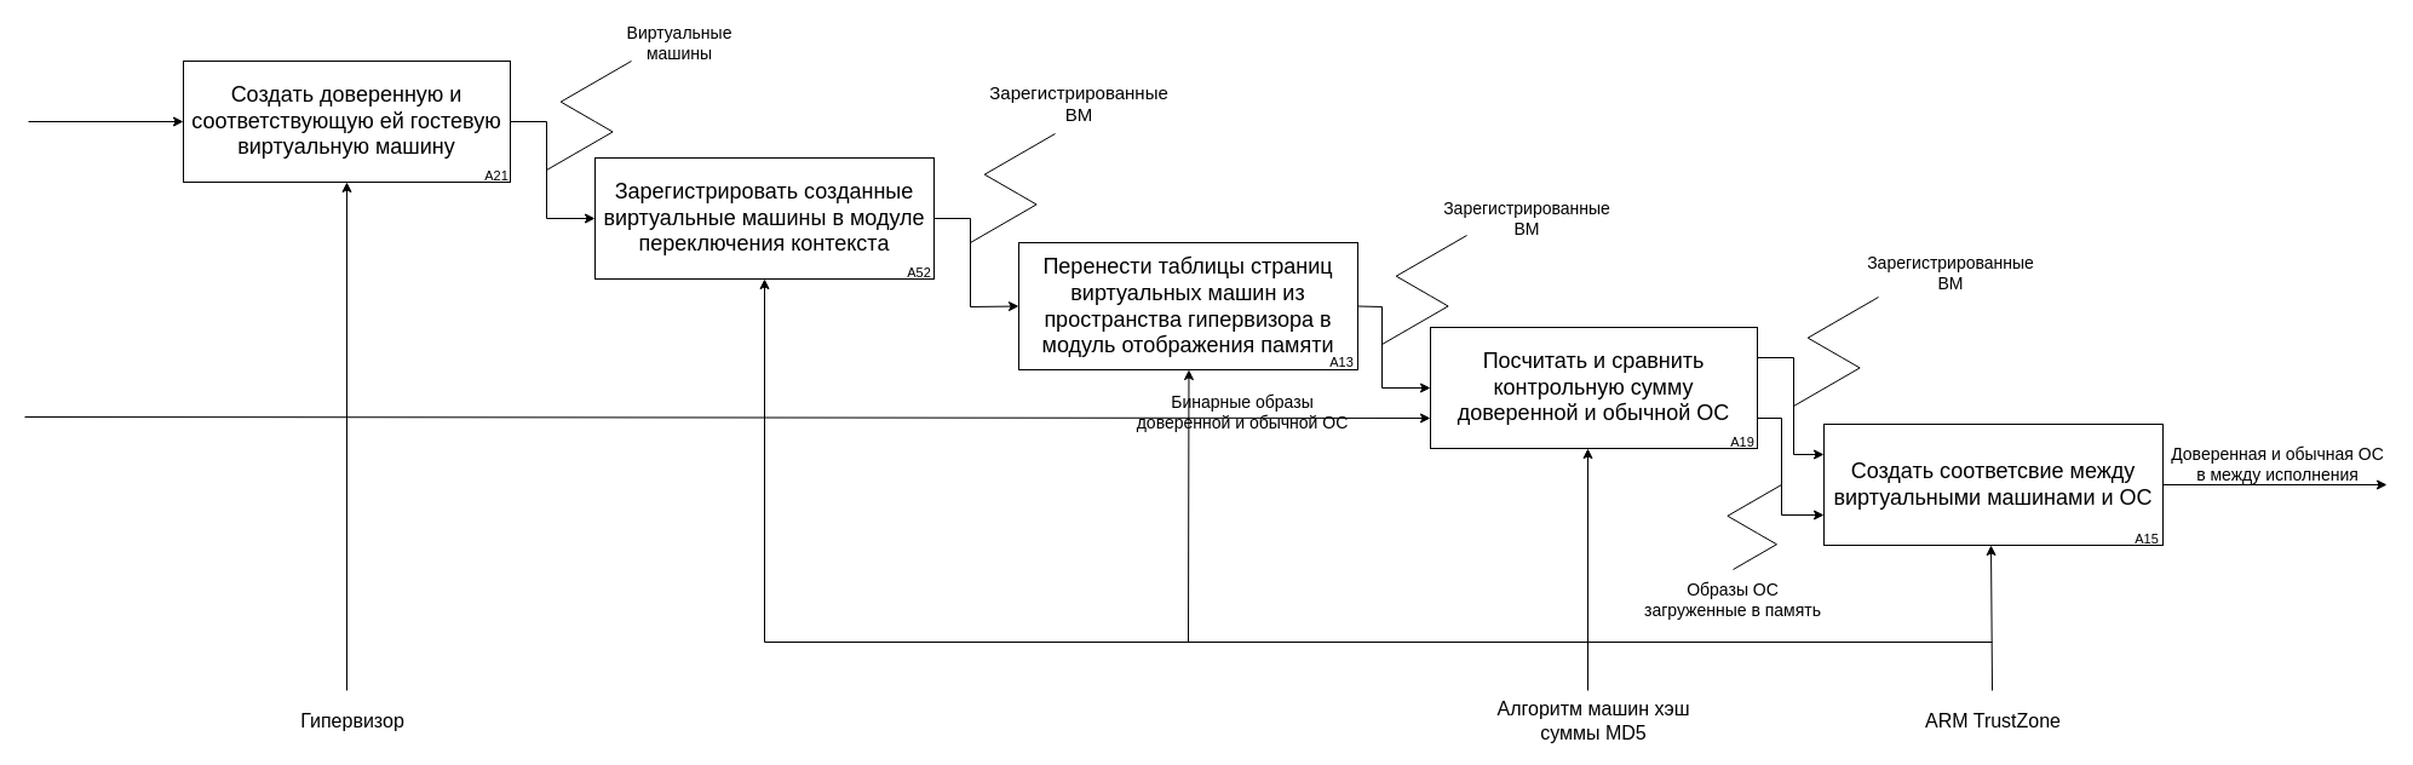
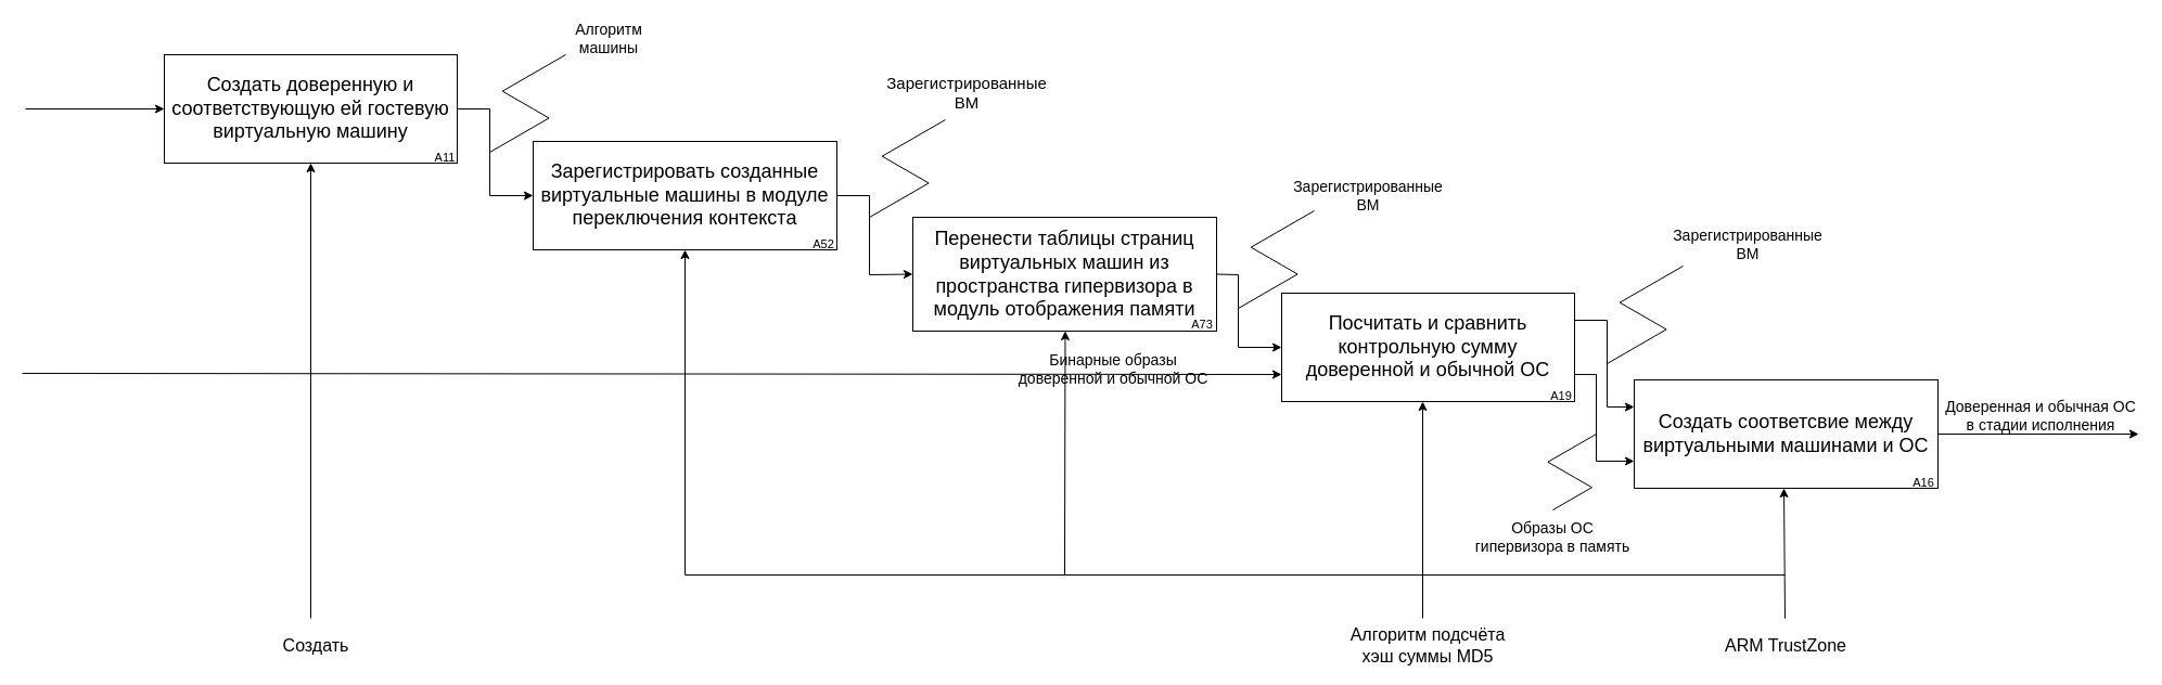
- <mxCell id="9" value="&lt;font style=&quot;font-size: 14px;&quot;&gt;Виртуальные машины&lt;/font&gt;" style="text;html=1;align=center;verticalAlign=middle;whiteSpace=wrap;rounded=0;" parent="1" vertex="1"><mxGeometry x="531" y="20" width="60" height="30" as="geometry" /></mxCell>
+ <mxCell id="9" value="&lt;font style=&quot;font-size: 14px;&quot;&gt;Алгоритм машины&lt;/font&gt;" style="text;html=1;align=center;verticalAlign=middle;whiteSpace=wrap;rounded=0;" parent="1" vertex="1"><mxGeometry x="531" y="20" width="60" height="30" as="geometry" /></mxCell>
- <mxCell id="16" value="&lt;font style=&quot;font-size: 11px;&quot;&gt;A21&lt;/font&gt;" style="text;html=1;align=center;verticalAlign=middle;whiteSpace=wrap;rounded=0;" parent="1" vertex="1"><mxGeometry x="380" y="130" width="60" height="30" as="geometry" /></mxCell>
+ <mxCell id="16" value="&lt;font style=&quot;font-size: 11px;&quot;&gt;A11&lt;/font&gt;" style="text;html=1;align=center;verticalAlign=middle;whiteSpace=wrap;rounded=0;" parent="1" vertex="1"><mxGeometry x="380" y="130" width="60" height="30" as="geometry" /></mxCell>
- <mxCell id="18" value="&lt;font style=&quot;font-size: 11px;&quot;&gt;A13&lt;/font&gt;" style="text;html=1;align=center;verticalAlign=middle;whiteSpace=wrap;rounded=0;" parent="1" vertex="1"><mxGeometry x="1078" y="284" width="60" height="30" as="geometry" /></mxCell>
+ <mxCell id="18" value="&lt;font style=&quot;font-size: 11px;&quot;&gt;A73&lt;/font&gt;" style="text;html=1;align=center;verticalAlign=middle;whiteSpace=wrap;rounded=0;" parent="1" vertex="1"><mxGeometry x="1078" y="284" width="60" height="30" as="geometry" /></mxCell>
- <mxCell id="12" value="&lt;font style=&quot;font-size: 14px;&quot;&gt;Доверенная и обычная ОС в между исполнения&lt;/font&gt;" style="text;html=1;align=center;verticalAlign=middle;whiteSpace=wrap;rounded=0;" parent="1" vertex="1"><mxGeometry x="1791" y="368" width="180" height="30" as="geometry" /></mxCell>
+ <mxCell id="12" value="&lt;font style=&quot;font-size: 14px;&quot;&gt;Доверенная и обычная ОС в стадии исполнения&lt;/font&gt;" style="text;html=1;align=center;verticalAlign=middle;whiteSpace=wrap;rounded=0;" parent="1" vertex="1"><mxGeometry x="1791" y="368" width="180" height="30" as="geometry" /></mxCell>
- <mxCell id="20" value="&lt;font style=&quot;font-size: 11px;&quot;&gt;A15&lt;/font&gt;" style="text;html=1;align=center;verticalAlign=middle;whiteSpace=wrap;rounded=0;" parent="1" vertex="1"><mxGeometry x="1743" y="430" width="60" height="30" as="geometry" /></mxCell>
+ <mxCell id="20" value="&lt;font style=&quot;font-size: 11px;&quot;&gt;A16&lt;/font&gt;" style="text;html=1;align=center;verticalAlign=middle;whiteSpace=wrap;rounded=0;" parent="1" vertex="1"><mxGeometry x="1743" y="430" width="60" height="30" as="geometry" /></mxCell>
- <mxCell id="15" value="&lt;font style=&quot;font-size: 14px;&quot;&gt;Образы ОС загруженные в память&lt;/font&gt;" style="text;html=1;align=center;verticalAlign=middle;whiteSpace=wrap;rounded=0;" parent="1" vertex="1"><mxGeometry x="1356" y="480" width="150" height="30" as="geometry" /></mxCell>
+ <mxCell id="15" value="&lt;font style=&quot;font-size: 14px;&quot;&gt;Образы ОС гипервизора в память&lt;/font&gt;" style="text;html=1;align=center;verticalAlign=middle;whiteSpace=wrap;rounded=0;" parent="1" vertex="1"><mxGeometry x="1356" y="480" width="150" height="30" as="geometry" /></mxCell>
- <mxCell id="22" value="&lt;font style=&quot;font-size: 16px;&quot;&gt;Гипервизор&lt;/font&gt;" style="text;html=1;align=center;verticalAlign=middle;whiteSpace=wrap;rounded=0;" parent="1" vertex="1"><mxGeometry x="241" y="580" width="100" height="30" as="geometry" /></mxCell>
+ <mxCell id="22" value="&lt;font style=&quot;font-size: 16px;&quot;&gt;Создать&lt;/font&gt;" style="text;html=1;align=center;verticalAlign=middle;whiteSpace=wrap;rounded=0;" parent="1" vertex="1"><mxGeometry x="241" y="580" width="100" height="30" as="geometry" /></mxCell>
- <mxCell id="28" value="&lt;font style=&quot;font-size: 16px;&quot;&gt;Алгоритм машин хэш суммы MD5&lt;/font&gt;" style="text;html=1;align=center;verticalAlign=middle;whiteSpace=wrap;rounded=0;" parent="1" vertex="1"><mxGeometry x="1231" y="580" width="170" height="30" as="geometry" /></mxCell>
+ <mxCell id="28" value="&lt;font style=&quot;font-size: 16px;&quot;&gt;Алгоритм подсчёта хэш суммы MD5&lt;/font&gt;" style="text;html=1;align=center;verticalAlign=middle;whiteSpace=wrap;rounded=0;" parent="1" vertex="1"><mxGeometry x="1231" y="580" width="170" height="30" as="geometry" /></mxCell>
